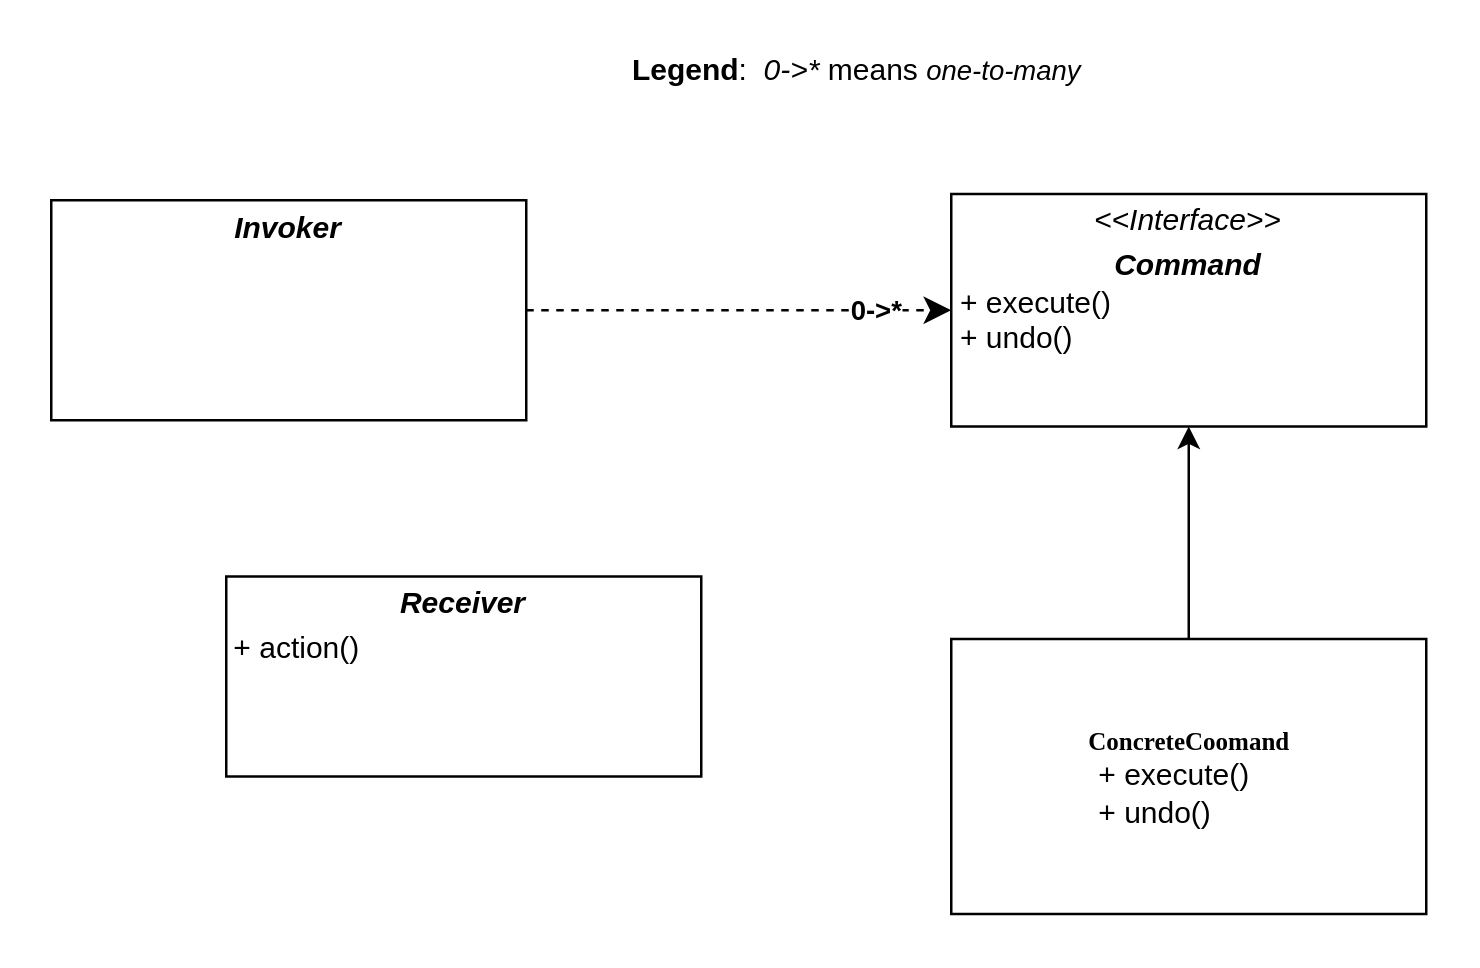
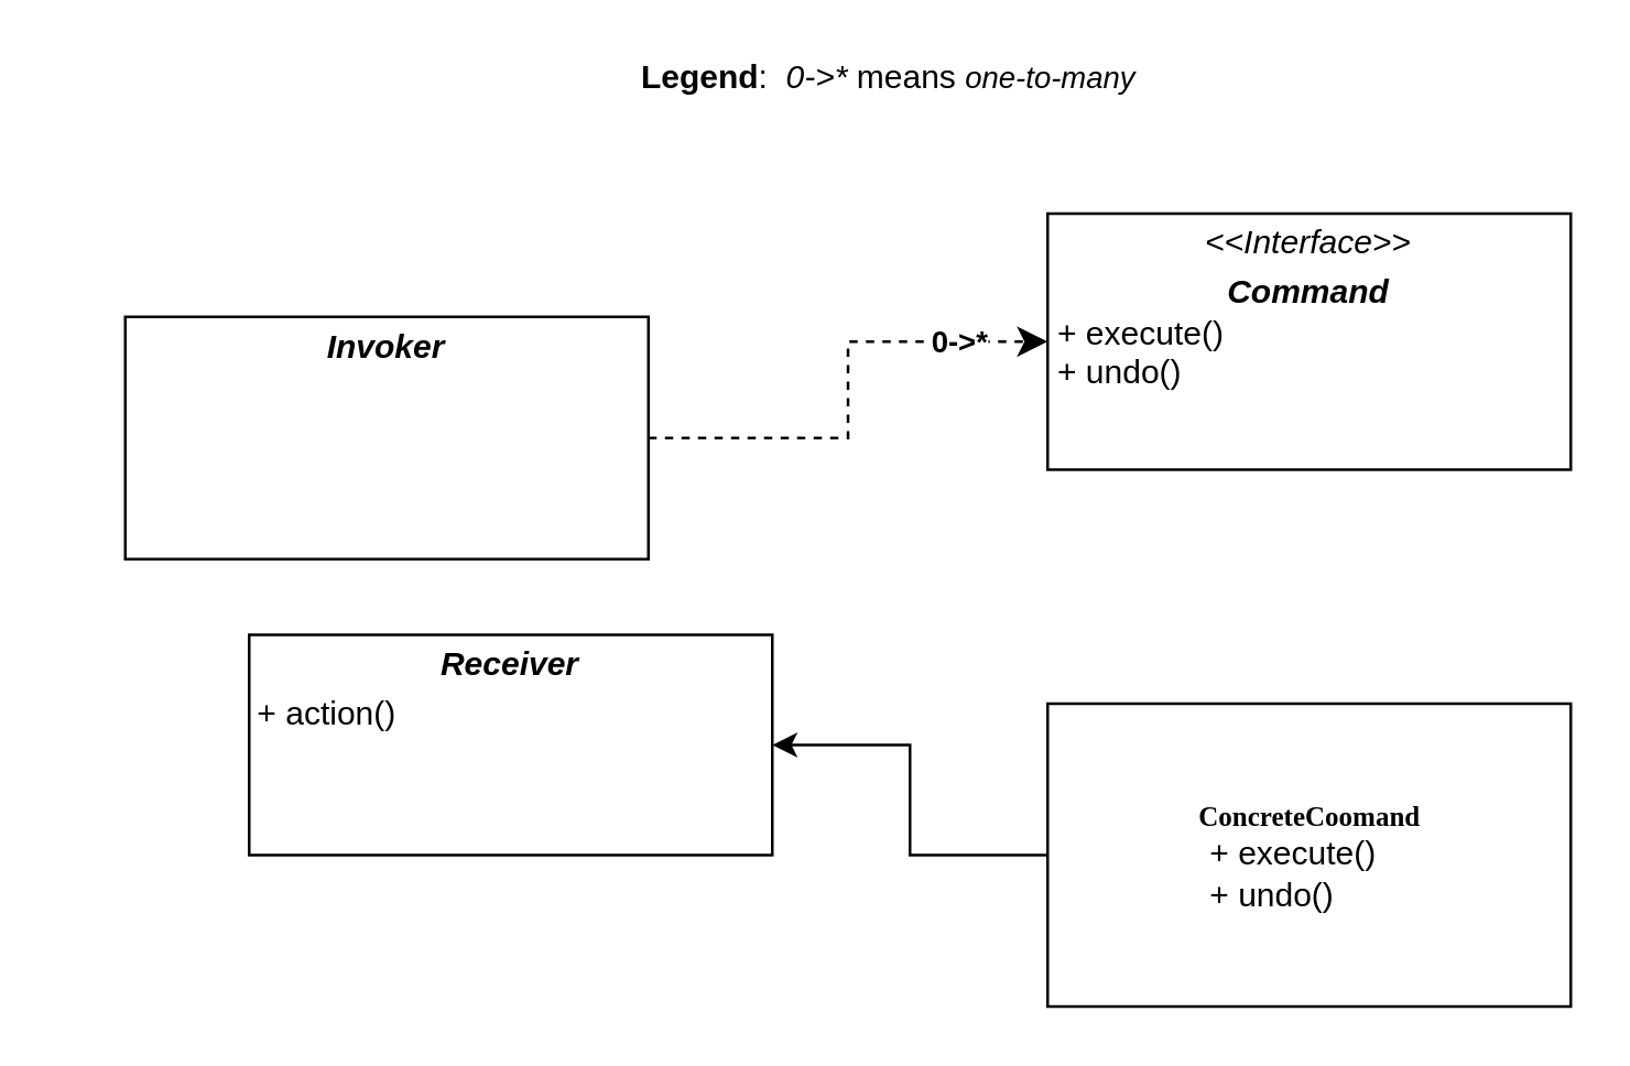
- <mxCell id="7" value="&lt;b&gt;Legend&lt;/b&gt;:&amp;nbsp; &lt;i&gt;0-&amp;gt;*&lt;/i&gt; means&amp;nbsp;&lt;span style=&quot;font-size: 11px ; background-color: rgb(255 , 255 , 255)&quot;&gt;&lt;i&gt;one-to-many&lt;/i&gt;&lt;/span&gt;&lt;br&gt;&amp;nbsp;" style="text;html=1;strokeColor=none;fillColor=none;align=center;verticalAlign=middle;whiteSpace=wrap;rounded=0;" parent="1" vertex="1"><mxGeometry x="245" y="20" width="195" height="30" as="geometry" /></mxCell>
+ <mxCell id="7" value="&lt;b&gt;Legend&lt;/b&gt;:&amp;nbsp; &lt;i&gt;0-&amp;gt;*&lt;/i&gt; means&amp;nbsp;&lt;span style=&quot;font-size: 11px ; background-color: rgb(255 , 255 , 255)&quot;&gt;&lt;i&gt;one-to-many&lt;/i&gt;&lt;/span&gt;&lt;br&gt;&amp;nbsp;" style="text;html=1;strokeColor=none;fillColor=none;align=center;verticalAlign=middle;whiteSpace=wrap;rounded=0;" parent="1" vertex="1"><mxGeometry x="225" y="20" width="195" height="30" as="geometry" /></mxCell>
- <mxCell id="4" value="&lt;p style=&quot;margin: 4px 0px 0px ; text-align: center&quot;&gt;&lt;b style=&quot;text-align: left&quot;&gt;&lt;i&gt;Invoker&lt;/i&gt;&lt;/b&gt;&lt;br&gt;&lt;/p&gt;&lt;p style=&quot;margin: 0px ; margin-top: 4px ; text-align: center&quot;&gt;&lt;/p&gt;&lt;p style=&quot;margin: 0px 0px 0px 4px&quot;&gt;&lt;br&gt;&lt;/p&gt;" style="verticalAlign=top;align=left;overflow=fill;fontSize=12;fontFamily=Helvetica;html=1;rounded=0;shadow=0;comic=0;labelBackgroundColor=none;strokeWidth=1" parent="1" vertex="1"><mxGeometry x="20" y="79.5" width="190" height="88" as="geometry" /></mxCell>
+ <mxCell id="4" value="&lt;p style=&quot;margin: 4px 0px 0px ; text-align: center&quot;&gt;&lt;b style=&quot;text-align: left&quot;&gt;&lt;i&gt;Invoker&lt;/i&gt;&lt;/b&gt;&lt;br&gt;&lt;/p&gt;&lt;p style=&quot;margin: 0px ; margin-top: 4px ; text-align: center&quot;&gt;&lt;/p&gt;&lt;p style=&quot;margin: 0px 0px 0px 4px&quot;&gt;&lt;br&gt;&lt;/p&gt;" style="verticalAlign=top;align=left;overflow=fill;fontSize=12;fontFamily=Helvetica;html=1;rounded=0;shadow=0;comic=0;labelBackgroundColor=none;strokeWidth=1" parent="1" vertex="1"><mxGeometry x="45" y="114.5" width="190" height="88" as="geometry" /></mxCell>
- <mxCell id="5" style="edgeStyle=orthogonalEdgeStyle;rounded=0;orthogonalLoop=1;jettySize=auto;html=1;" edge="1" parent="1" source="6" target="2"><mxGeometry relative="1" as="geometry" /></mxCell>
+ <mxCell id="5" style="edgeStyle=orthogonalEdgeStyle;rounded=0;orthogonalLoop=1;jettySize=auto;html=1;entryX=1;entryY=0.5;entryDx=0;entryDy=0;" edge="1" parent="1" source="6" target="8"><mxGeometry relative="1" as="geometry" /></mxCell>
